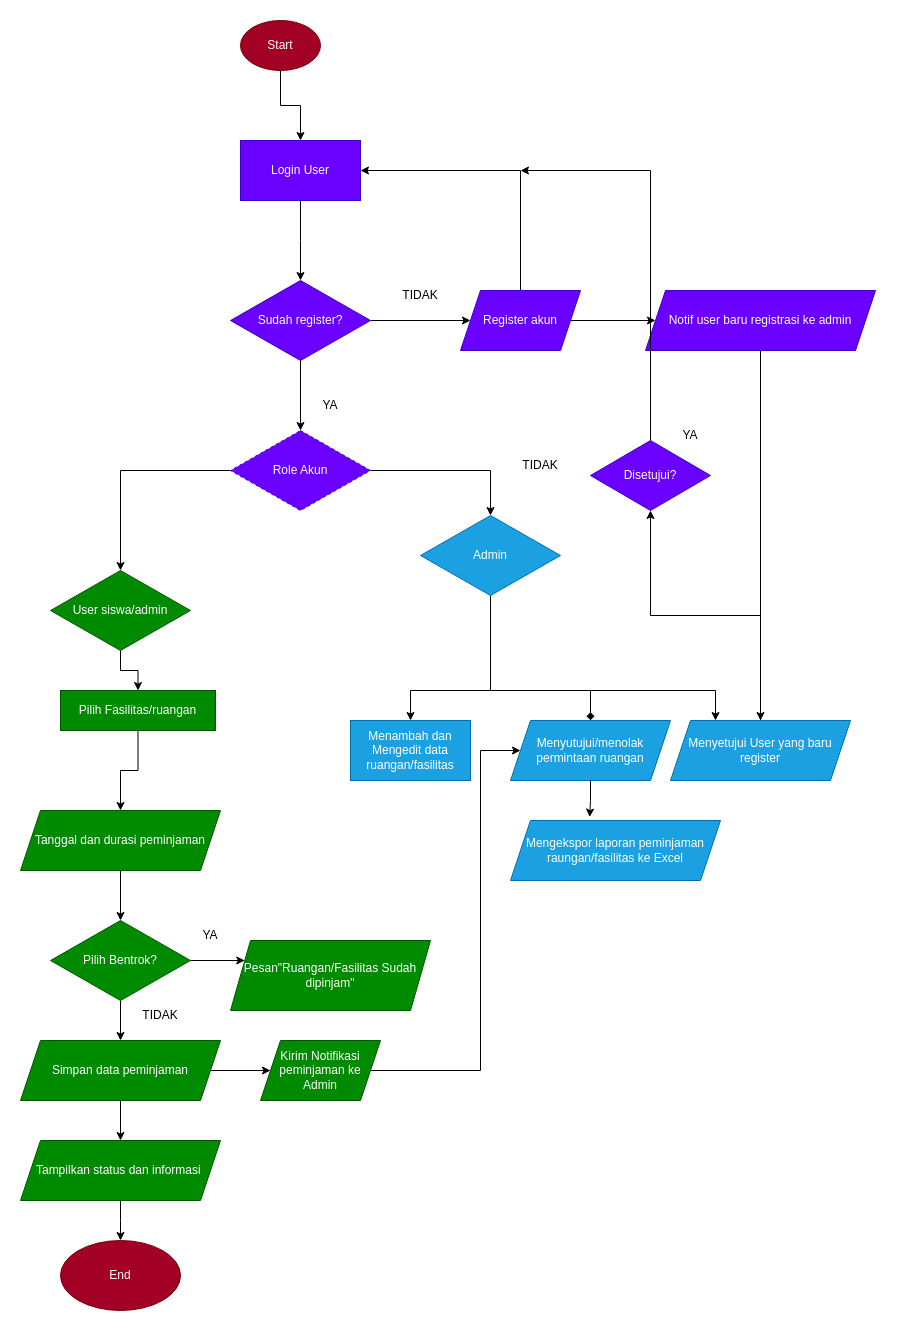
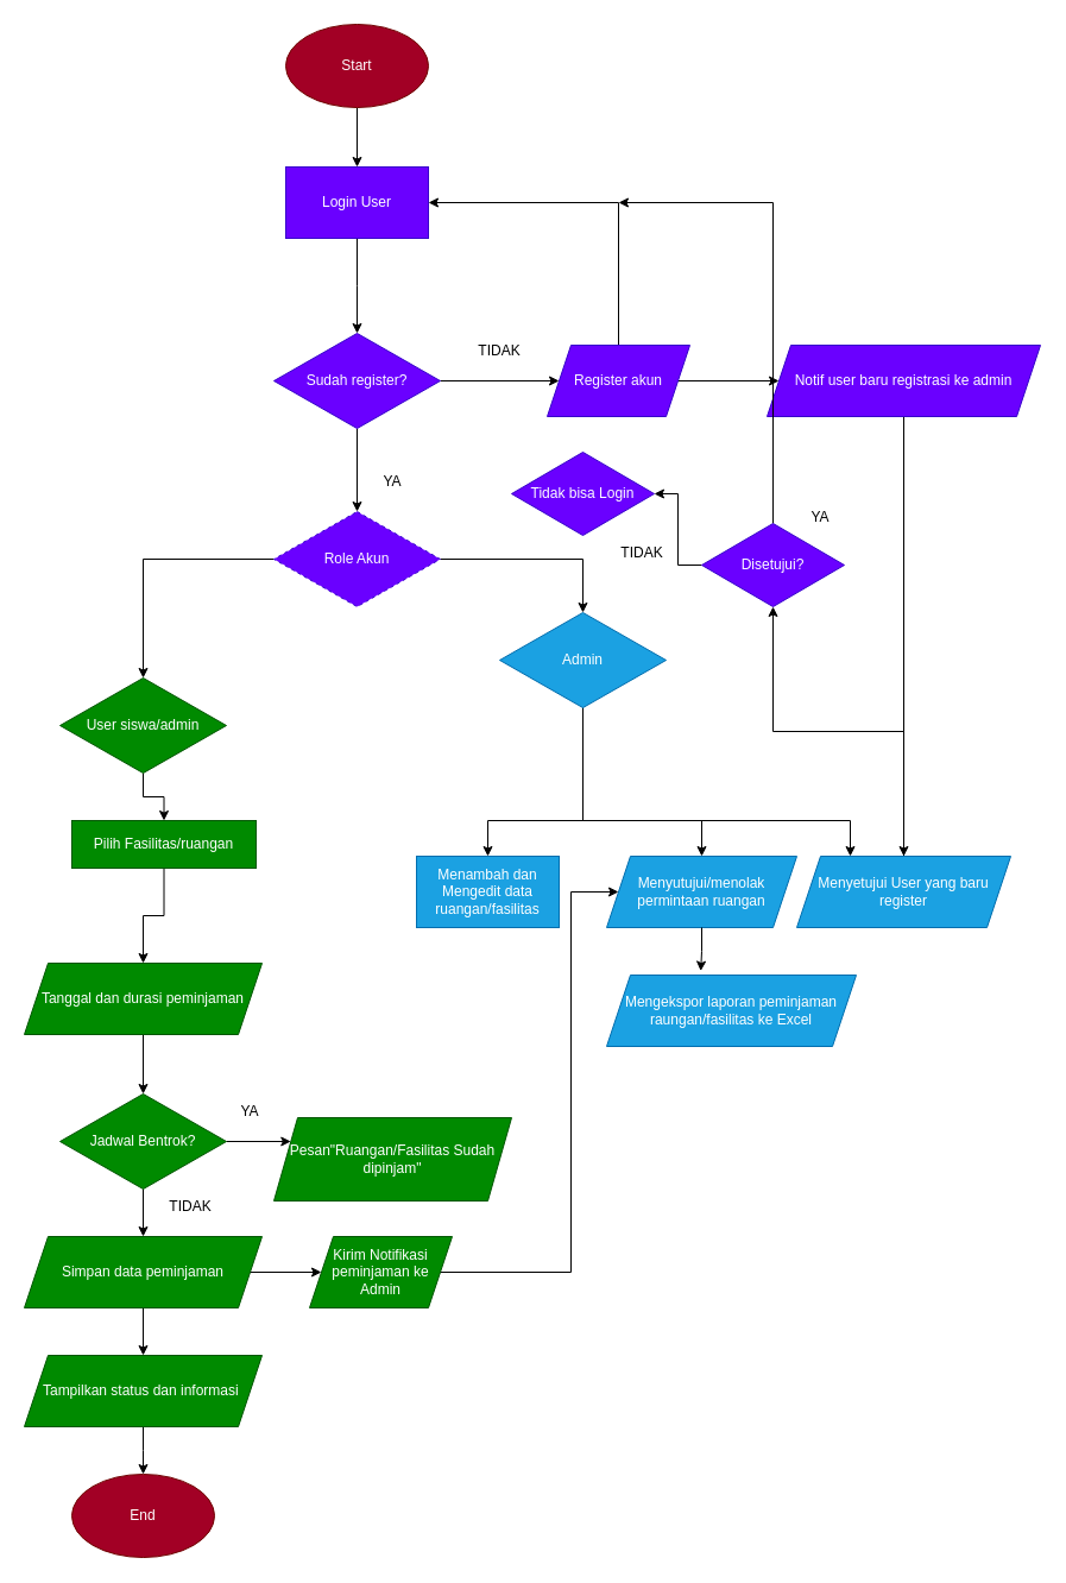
- <mxCell id="29" value="Start" style="ellipse;whiteSpace=wrap;html=1;fillColor=#a20025;fontColor=#ffffff;strokeColor=#6F0000;" parent="1" vertex="1"><mxGeometry x="240" y="20" width="80" height="50" as="geometry" /></mxCell>
+ <mxCell id="29" value="Start" style="ellipse;whiteSpace=wrap;html=1;fillColor=#a20025;fontColor=#ffffff;strokeColor=#6F0000;" parent="1" vertex="1"><mxGeometry x="240" y="20" width="120" height="70" as="geometry" /></mxCell>
+ <mxCell id="55" value="Tidak bisa Login" style="rhombus;whiteSpace=wrap;html=1;fillColor=#6a00ff;fontColor=#ffffff;strokeColor=#3700CC;" vertex="1" parent="1"><mxGeometry x="430" y="380" width="120" height="70" as="geometry" /></mxCell>
+ <mxCell id="51" value="" style="edgeStyle=orthogonalEdgeStyle;rounded=0;orthogonalLoop=1;jettySize=auto;html=1;" edge="1" parent="1" source="52" target="55"><mxGeometry relative="1" as="geometry" /></mxCell>
- <mxCell id="21" value="" style="edgeStyle=orthogonalEdgeStyle;rounded=0;orthogonalLoop=1;jettySize=auto;html=1;endArrow=diamond;" edge="1" parent="1" source="23" target="42"><mxGeometry relative="1" as="geometry"><Array as="points"><mxPoint x="490" y="690" /><mxPoint x="590" y="690" /></Array></mxGeometry></mxCell>
+ <mxCell id="21" value="" style="edgeStyle=orthogonalEdgeStyle;rounded=0;orthogonalLoop=1;jettySize=auto;html=1;" edge="1" parent="1" source="23" target="42"><mxGeometry relative="1" as="geometry"><Array as="points"><mxPoint x="490" y="690" /><mxPoint x="590" y="690" /></Array></mxGeometry></mxCell>
- <mxCell id="10" value="Pilih Bentrok?" style="rhombus;whiteSpace=wrap;html=1;fillColor=#008a00;fontColor=#ffffff;strokeColor=#005700;" parent="1" vertex="1"><mxGeometry x="50" y="920" width="140" height="80" as="geometry" /></mxCell>
+ <mxCell id="10" value="Jadwal Bentrok?" style="rhombus;whiteSpace=wrap;html=1;fillColor=#008a00;fontColor=#ffffff;strokeColor=#005700;" parent="1" vertex="1"><mxGeometry x="50" y="920" width="140" height="80" as="geometry" /></mxCell>
